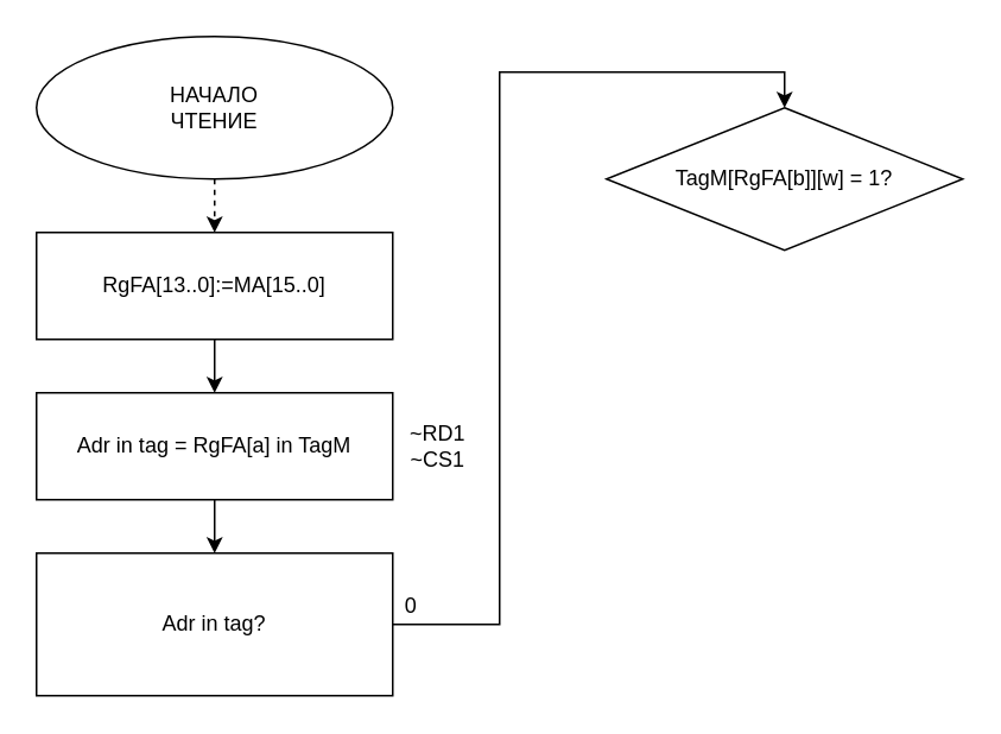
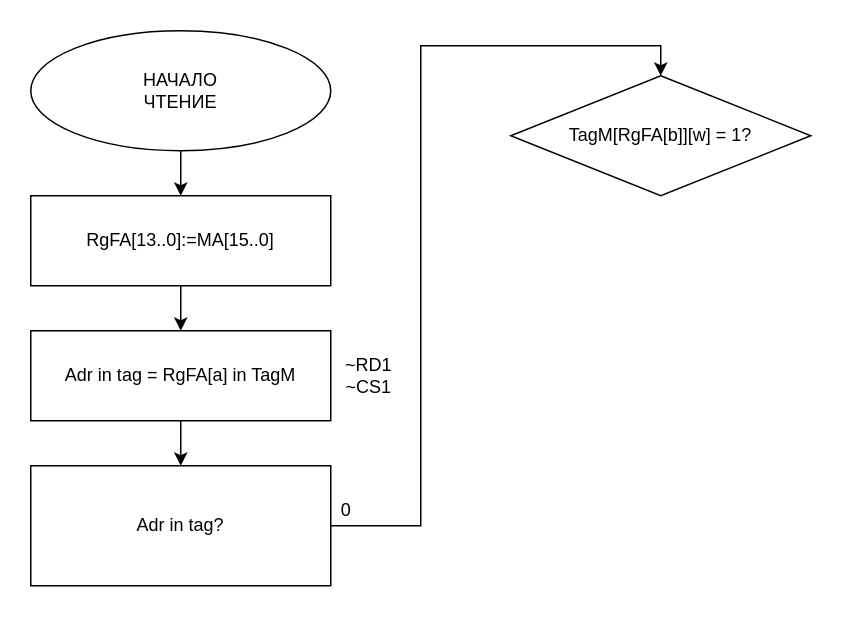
- <mxCell id="12" value="TagM[RgFA[b]][w] = 1?" style="rhombus;whiteSpace=wrap;html=1;" vertex="1" parent="1"><mxGeometry x="340" y="60" width="200" height="80" as="geometry" /></mxCell>
+ <mxCell id="12" value="TagM[RgFA[b]][w] = 1?" style="rhombus;whiteSpace=wrap;html=1;" vertex="1" parent="1"><mxGeometry x="340" y="50" width="200" height="80" as="geometry" /></mxCell>
- <mxCell id="2" style="edgeStyle=orthogonalEdgeStyle;rounded=0;orthogonalLoop=1;jettySize=auto;html=1;exitX=0.5;exitY=1;exitDx=0;exitDy=0;entryX=0.5;entryY=0;entryDx=0;entryDy=0;dashed=1;" edge="1" parent="1" source="3" target="5"><mxGeometry relative="1" as="geometry" /></mxCell>
+ <mxCell id="2" style="edgeStyle=orthogonalEdgeStyle;rounded=0;orthogonalLoop=1;jettySize=auto;html=1;exitX=0.5;exitY=1;exitDx=0;exitDy=0;entryX=0.5;entryY=0;entryDx=0;entryDy=0;" edge="1" parent="1" source="3" target="5"><mxGeometry relative="1" as="geometry" /></mxCell>
